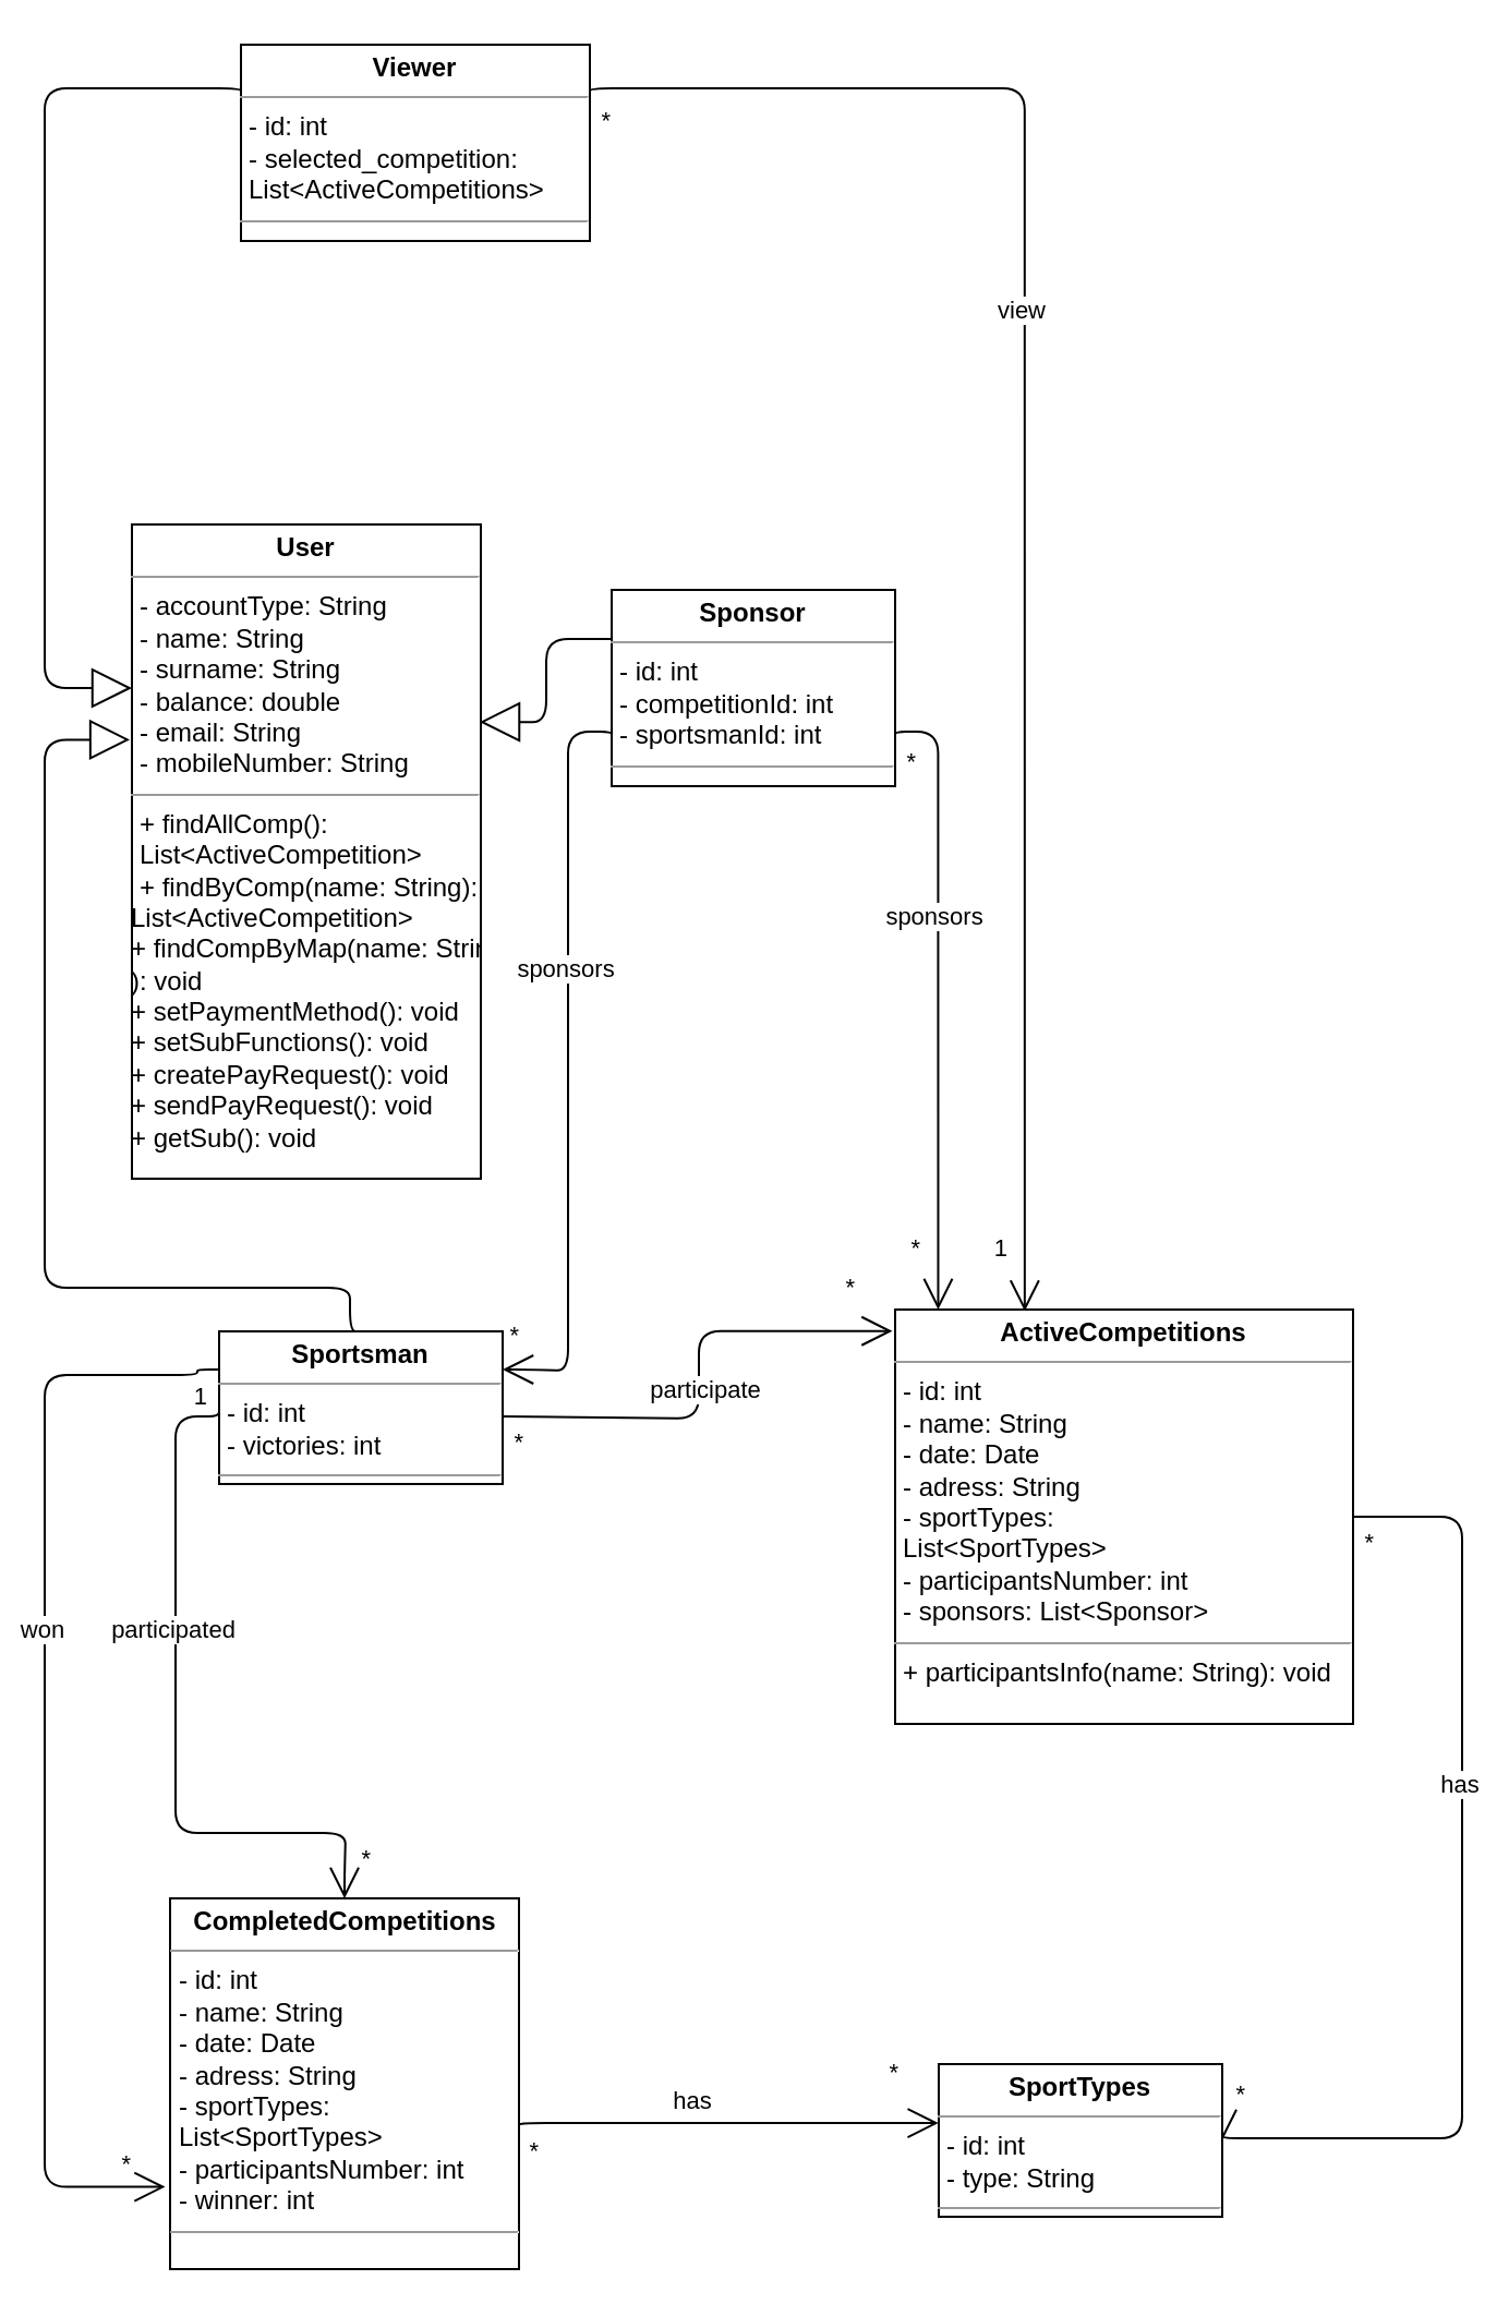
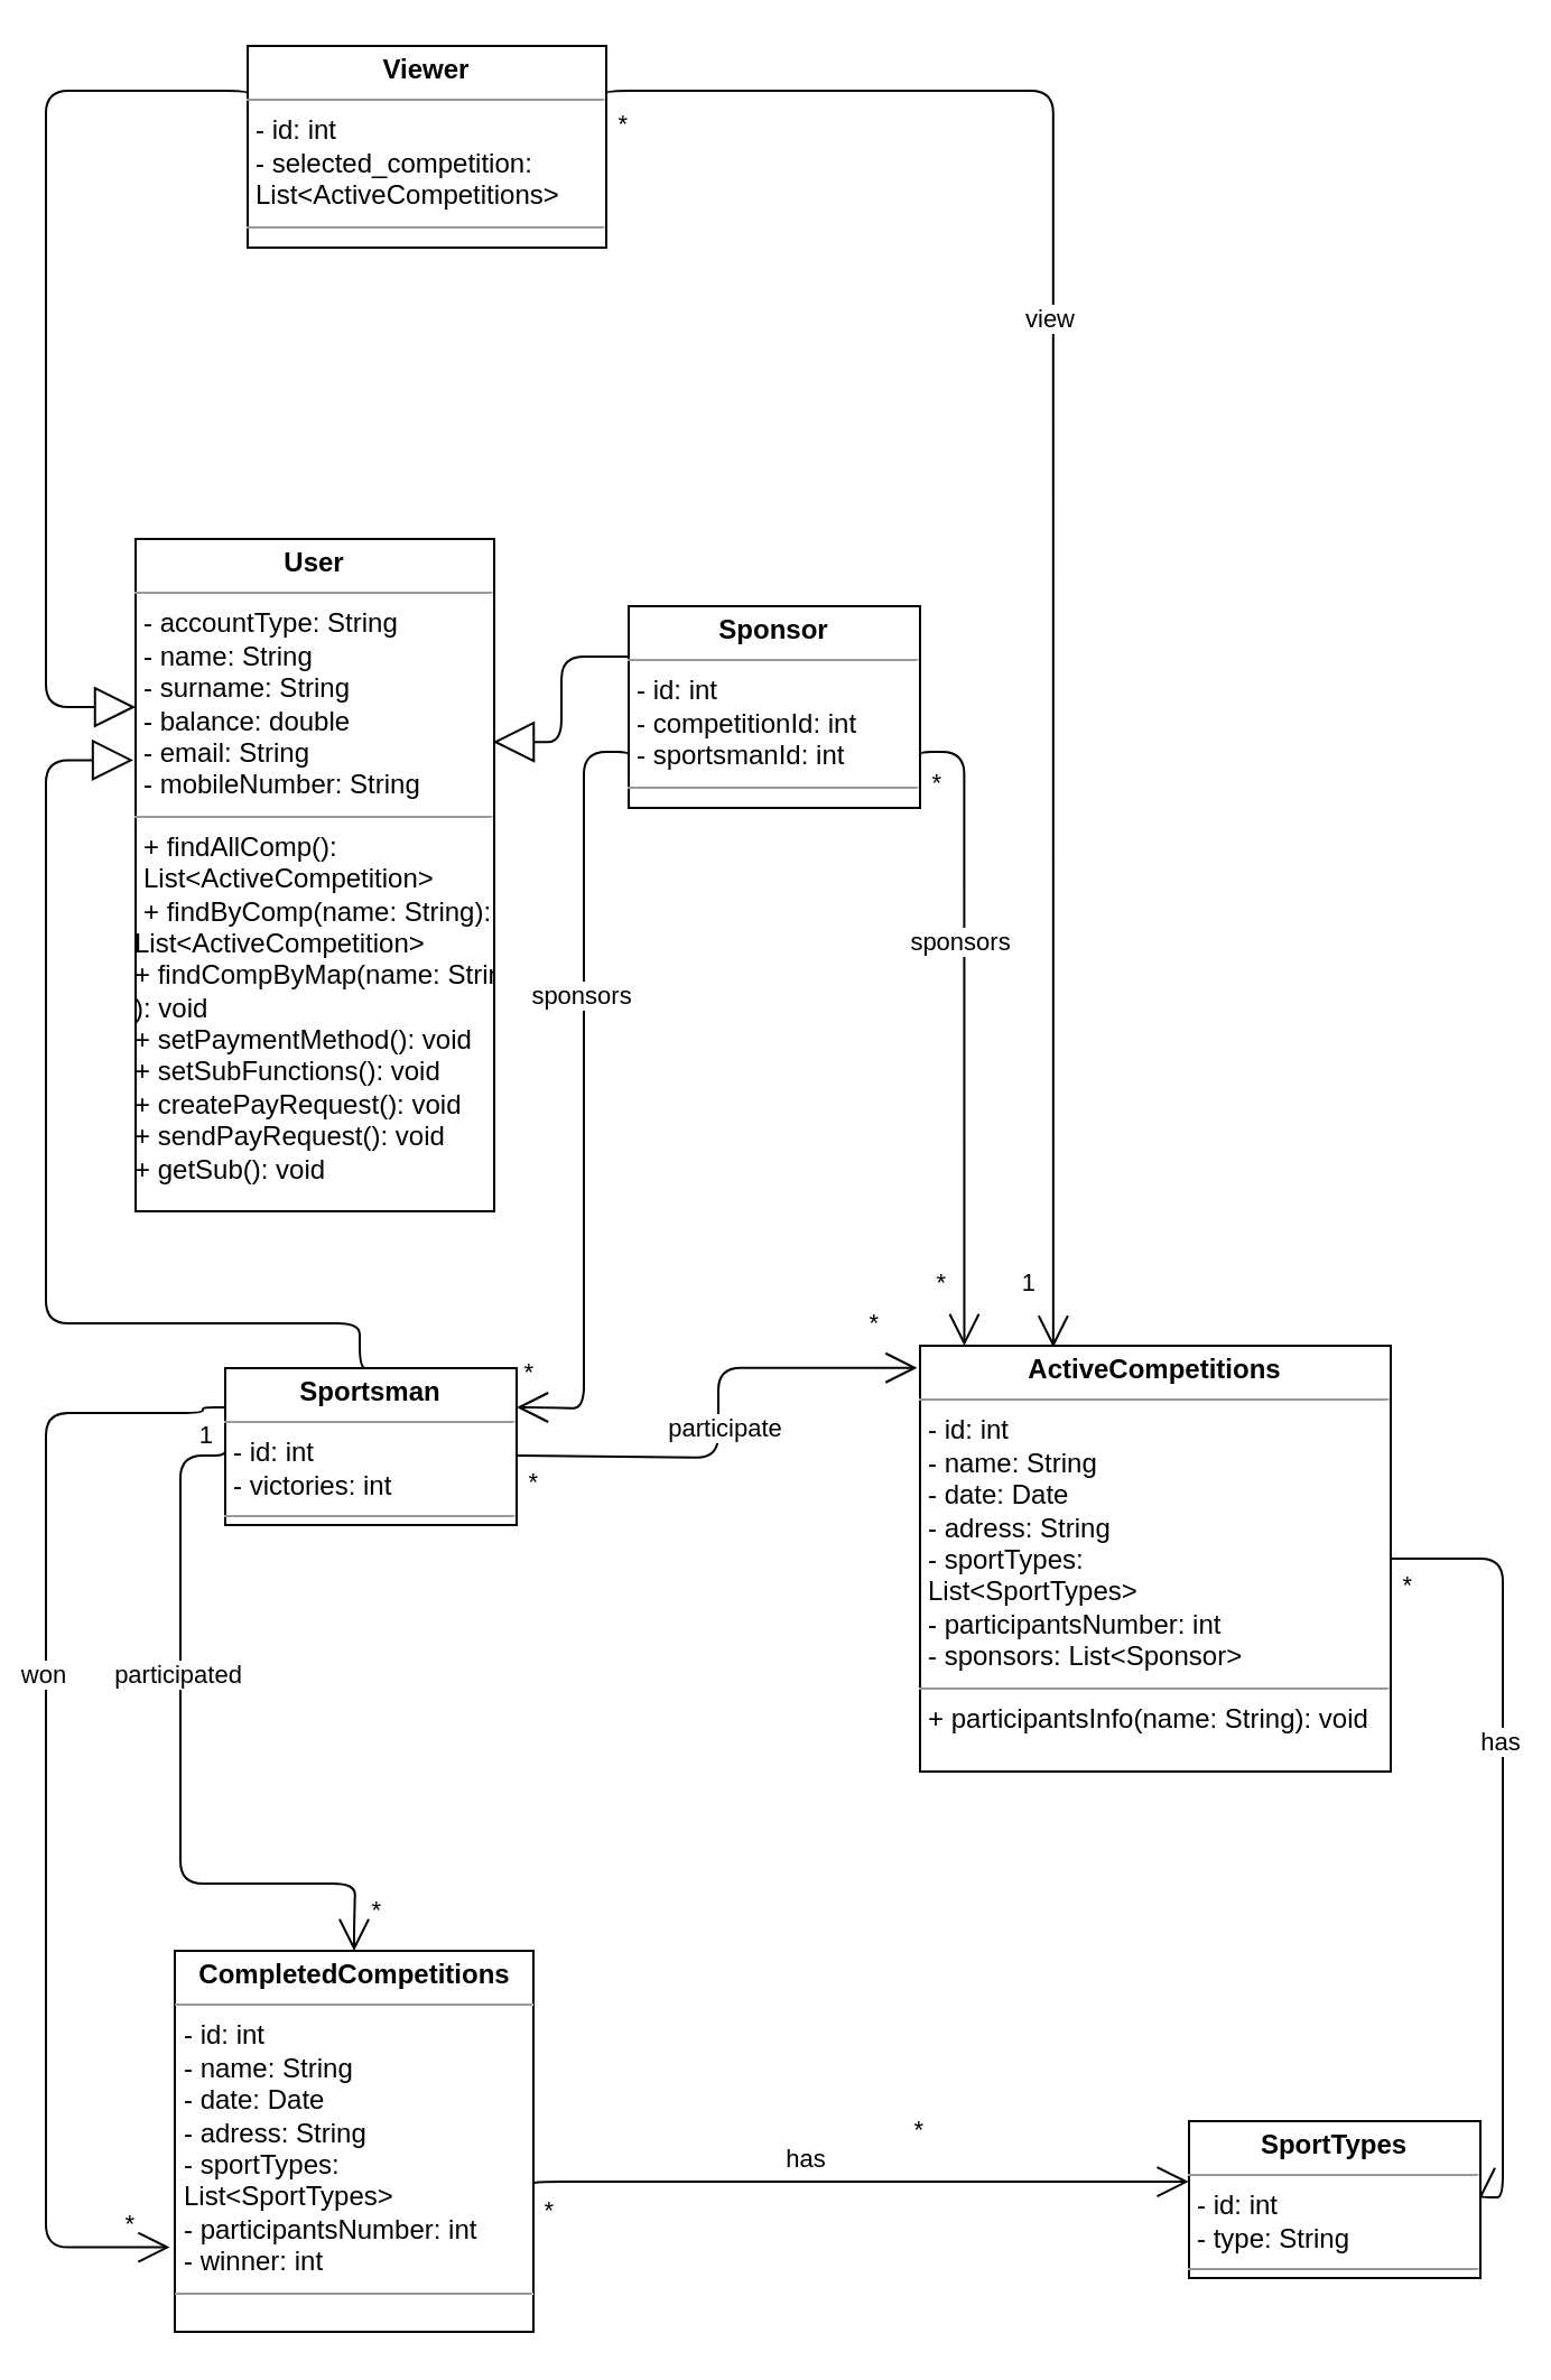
- <mxCell id="42" value="&lt;p style=&quot;margin:0px;margin-top:4px;text-align:center;&quot;&gt;&lt;b&gt;SportTypes&lt;/b&gt;&lt;/p&gt;&lt;hr size=&quot;1&quot;&gt;&lt;p style=&quot;margin:0px;margin-left:4px;&quot;&gt;- id: int&lt;/p&gt;&lt;p style=&quot;margin:0px;margin-left:4px;&quot;&gt;- type: String&lt;/p&gt;&lt;hr size=&quot;1&quot;&gt;&lt;p style=&quot;margin:0px;margin-left:4px;&quot;&gt;&lt;br&gt;&lt;/p&gt;" style="verticalAlign=top;align=left;overflow=fill;fontSize=12;fontFamily=Helvetica;html=1;hachureGap=4;" vertex="1" parent="1"><mxGeometry x="430" y="946" width="130" height="70" as="geometry" /></mxCell>
+ <mxCell id="42" value="&lt;p style=&quot;margin:0px;margin-top:4px;text-align:center;&quot;&gt;&lt;b&gt;SportTypes&lt;/b&gt;&lt;/p&gt;&lt;hr size=&quot;1&quot;&gt;&lt;p style=&quot;margin:0px;margin-left:4px;&quot;&gt;- id: int&lt;/p&gt;&lt;p style=&quot;margin:0px;margin-left:4px;&quot;&gt;- type: String&lt;/p&gt;&lt;hr size=&quot;1&quot;&gt;&lt;p style=&quot;margin:0px;margin-left:4px;&quot;&gt;&lt;br&gt;&lt;/p&gt;" style="verticalAlign=top;align=left;overflow=fill;fontSize=12;fontFamily=Helvetica;html=1;hachureGap=4;" vertex="1" parent="1"><mxGeometry x="530" y="946" width="130" height="70" as="geometry" /></mxCell>
